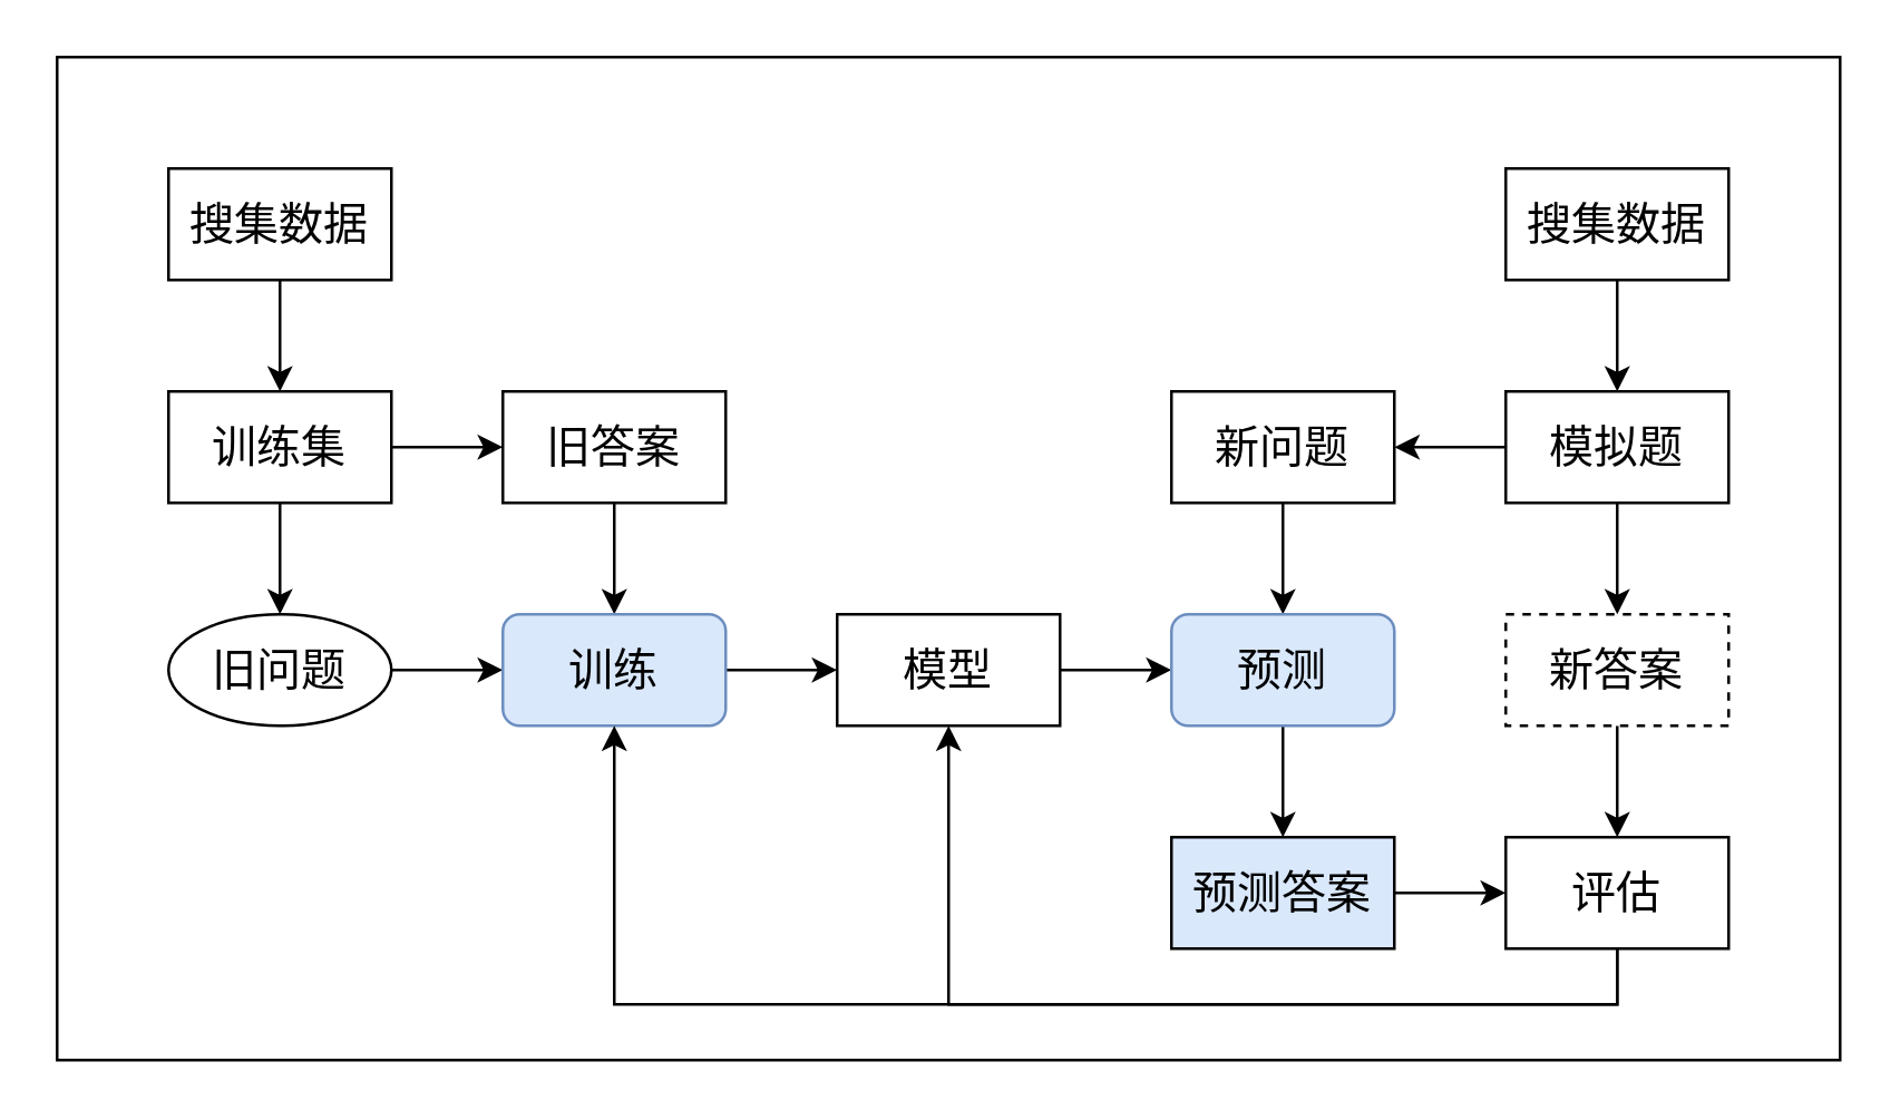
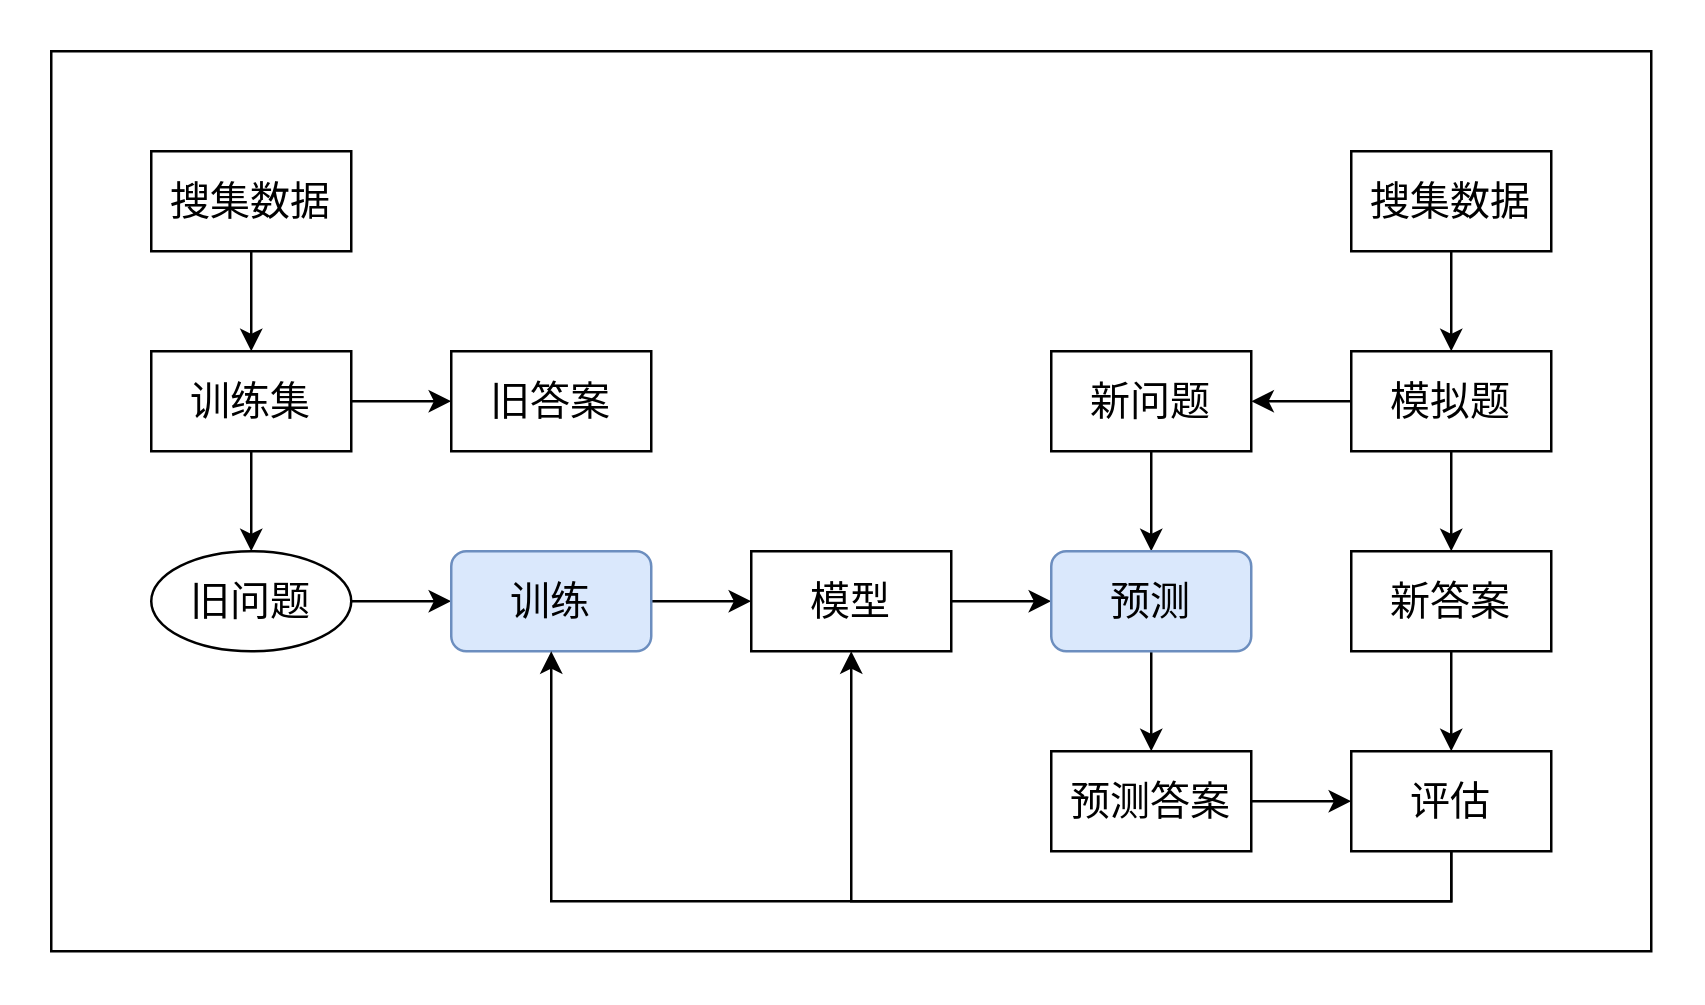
- <mxCell id="6" value="" style="edgeStyle=orthogonalEdgeStyle;rounded=0;orthogonalLoop=1;jettySize=auto;html=1;fontSize=16;" parent="1" source="7" target="11" edge="1"><mxGeometry relative="1" as="geometry" /></mxCell>
- <mxCell id="20" value="新答案" style="rounded=0;whiteSpace=wrap;html=1;fontSize=16;dashed=1;" parent="1" vertex="1"><mxGeometry x="540" y="220" width="80" height="40" as="geometry" /></mxCell>
+ <mxCell id="20" value="新答案" style="rounded=0;whiteSpace=wrap;html=1;fontSize=16;" parent="1" vertex="1"><mxGeometry x="540" y="220" width="80" height="40" as="geometry" /></mxCell>
- <mxCell id="22" value="预测答案" style="whiteSpace=wrap;html=1;fontSize=16;rounded=0;fillColor=#dae8fc;" parent="1" vertex="1"><mxGeometry x="420" y="300" width="80" height="40" as="geometry" /></mxCell>
+ <mxCell id="22" value="预测答案" style="whiteSpace=wrap;html=1;fontSize=16;rounded=0;" parent="1" vertex="1"><mxGeometry x="420" y="300" width="80" height="40" as="geometry" /></mxCell>
